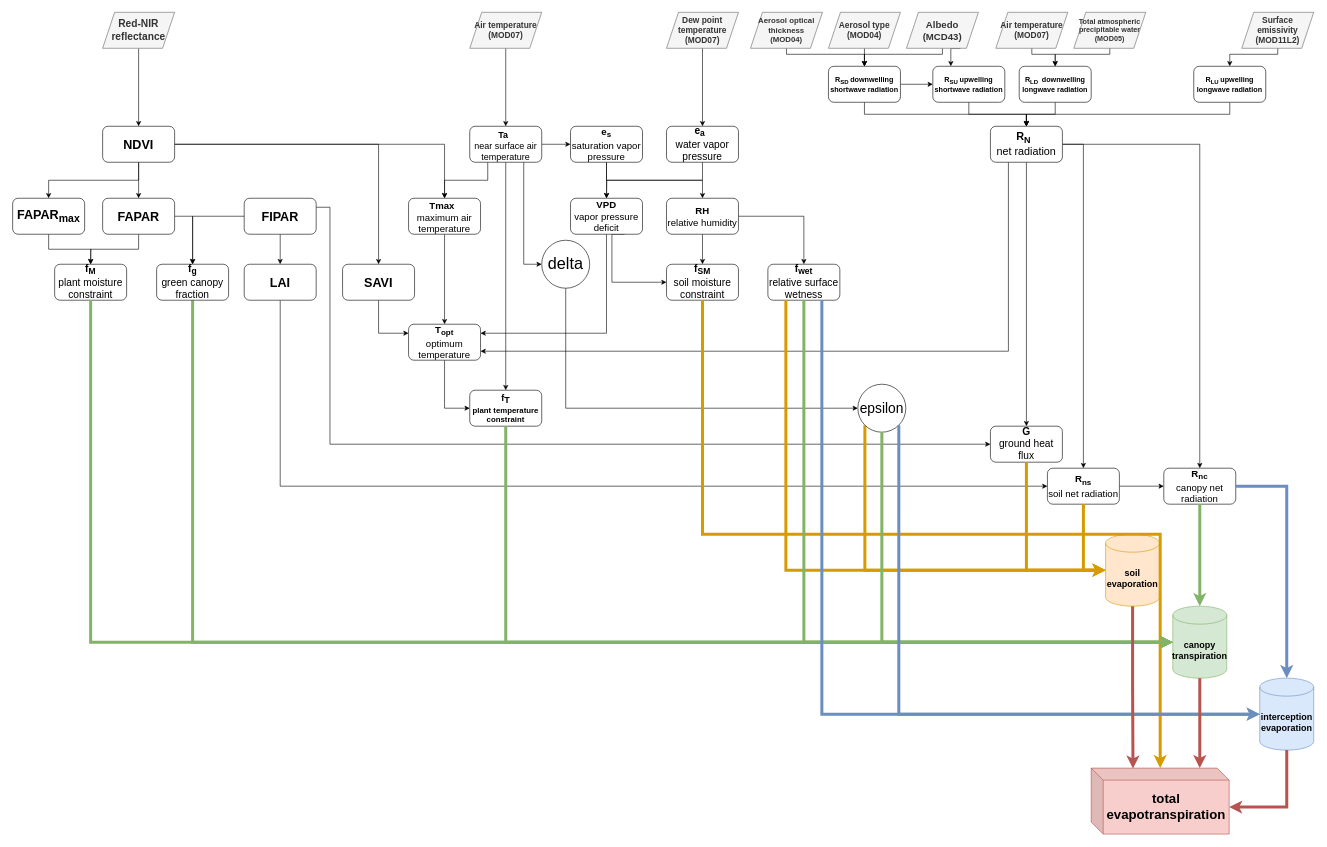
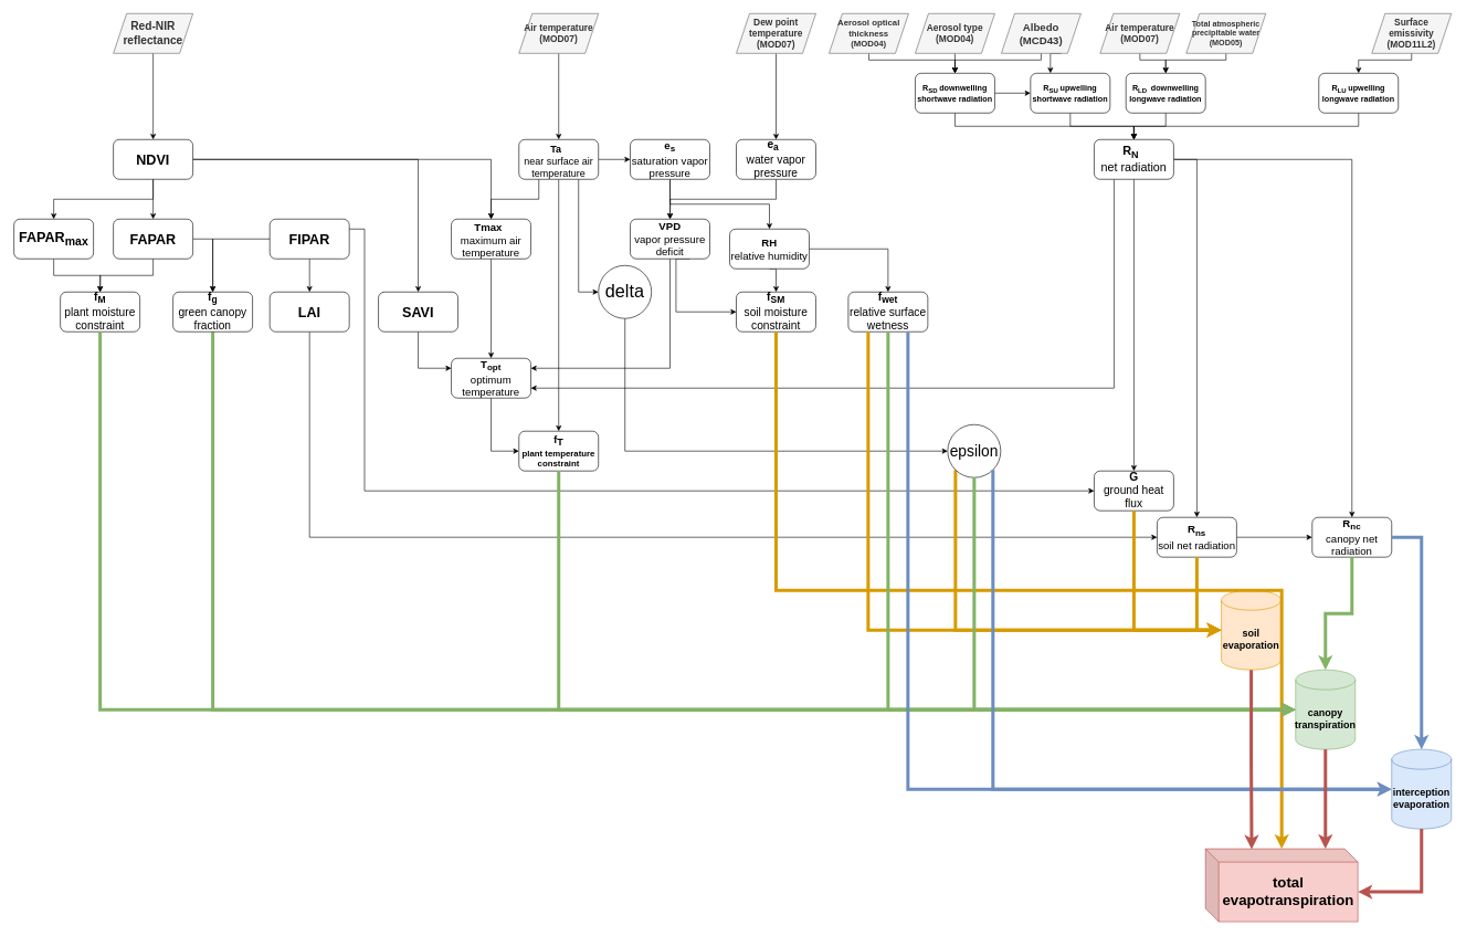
- <mxCell id="57" value="&lt;font style=&quot;font-size: 16px;&quot;&gt;&lt;b style=&quot;&quot;&gt;RH&lt;br&gt;&lt;/b&gt;relative humidity&lt;/font&gt;" style="rounded=1;whiteSpace=wrap;html=1;" parent="1" vertex="1"><mxGeometry x="1110" y="330" width="120" height="60" as="geometry" /></mxCell>
+ <mxCell id="57" value="&lt;font style=&quot;font-size: 16px;&quot;&gt;&lt;b style=&quot;&quot;&gt;RH&lt;br&gt;&lt;/b&gt;relative humidity&lt;/font&gt;" style="rounded=1;whiteSpace=wrap;html=1;" parent="1" vertex="1"><mxGeometry x="1100" y="345" width="120" height="60" as="geometry" /></mxCell>
- <mxCell id="72" value="&lt;span style=&quot;font-size: 16px;&quot;&gt;&lt;font style=&quot;font-size: 16px;&quot;&gt;&lt;b&gt;R&lt;/b&gt;&lt;sub style=&quot;font-weight: bold;&quot;&gt;nc&lt;/sub&gt;&lt;br&gt;canopy net radiation&lt;br&gt;&lt;/font&gt;&lt;/span&gt;" style="rounded=1;whiteSpace=wrap;html=1;" parent="1" vertex="1"><mxGeometry x="1939" y="780" width="120" height="60" as="geometry" /></mxCell>
+ <mxCell id="72" value="&lt;span style=&quot;font-size: 16px;&quot;&gt;&lt;font style=&quot;font-size: 16px;&quot;&gt;&lt;b&gt;R&lt;/b&gt;&lt;sub style=&quot;font-weight: bold;&quot;&gt;nc&lt;/sub&gt;&lt;br&gt;canopy net radiation&lt;br&gt;&lt;/font&gt;&lt;/span&gt;" style="rounded=1;whiteSpace=wrap;html=1;" parent="1" vertex="1"><mxGeometry x="1979" y="780" width="120" height="60" as="geometry" /></mxCell>
